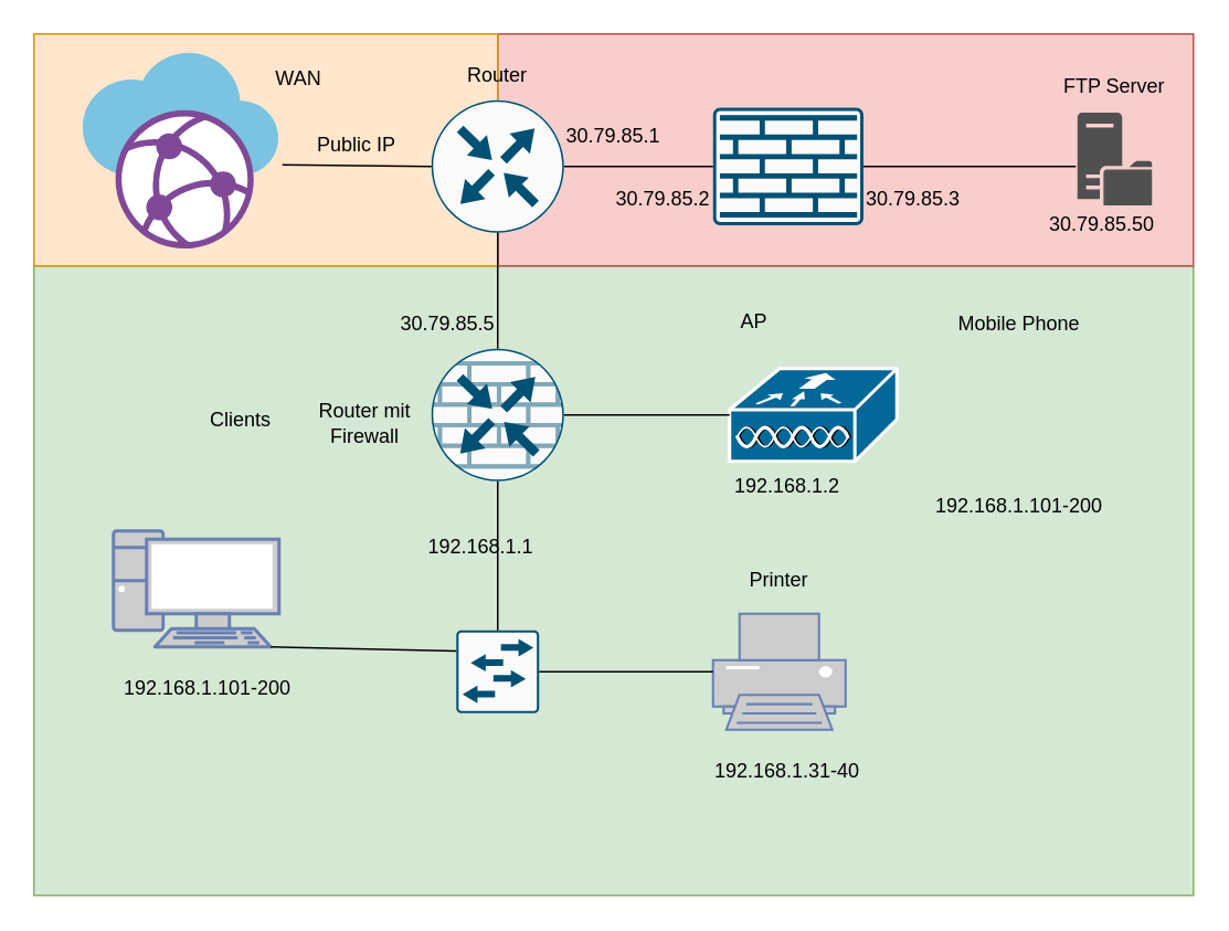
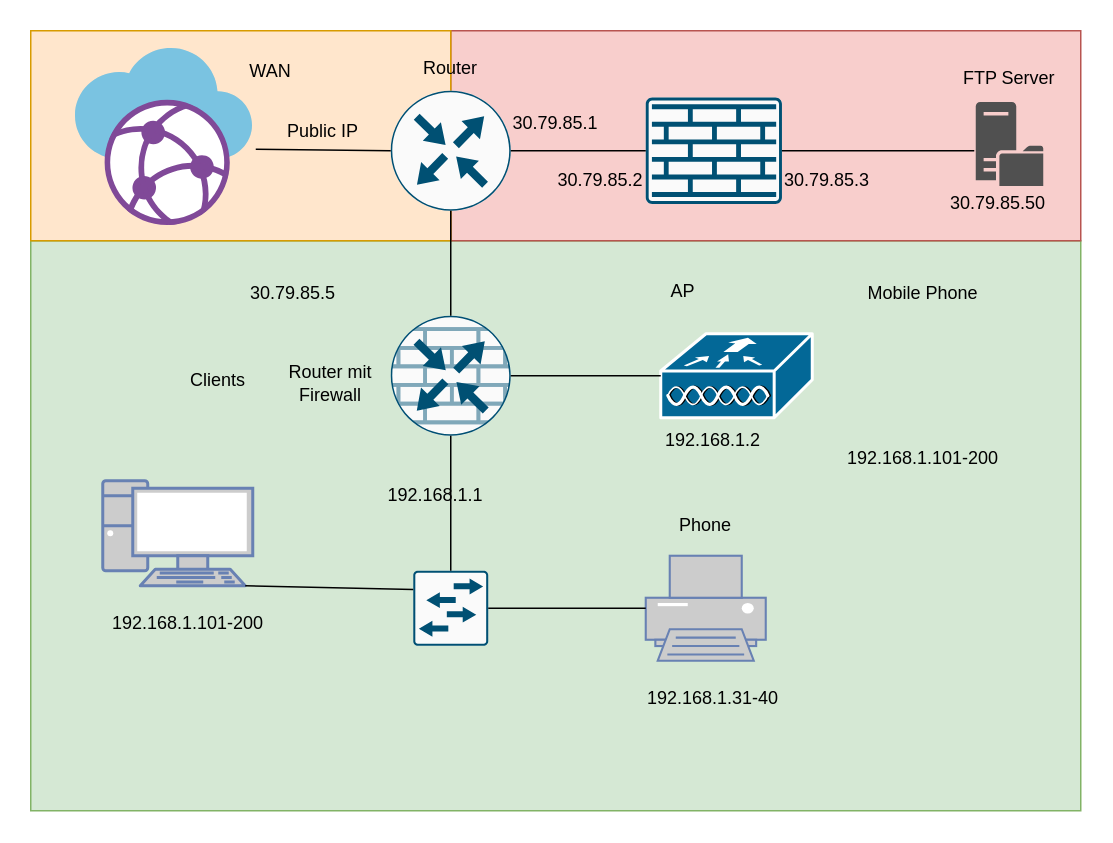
- <mxCell id="8" value="30.79.85.5" style="text;html=1;strokeColor=none;fillColor=none;align=center;verticalAlign=middle;whiteSpace=wrap;rounded=0;" vertex="1" parent="2"><mxGeometry x="220" y="160" width="60" height="30" as="geometry" /></mxCell>
+ <mxCell id="8" value="30.79.85.5" style="text;html=1;strokeColor=none;fillColor=none;align=center;verticalAlign=middle;whiteSpace=wrap;rounded=0;" vertex="1" parent="2"><mxGeometry x="145" y="160" width="60" height="30" as="geometry" /></mxCell>
- <mxCell id="22" value="Printer" style="text;html=1;strokeColor=none;fillColor=none;align=center;verticalAlign=middle;whiteSpace=wrap;rounded=0;" vertex="1" parent="2"><mxGeometry x="420" y="315" width="60" height="30" as="geometry" /></mxCell>
+ <mxCell id="22" value="Phone" style="text;html=1;strokeColor=none;fillColor=none;align=center;verticalAlign=middle;whiteSpace=wrap;rounded=0;" vertex="1" parent="2"><mxGeometry x="420" y="315" width="60" height="30" as="geometry" /></mxCell>
